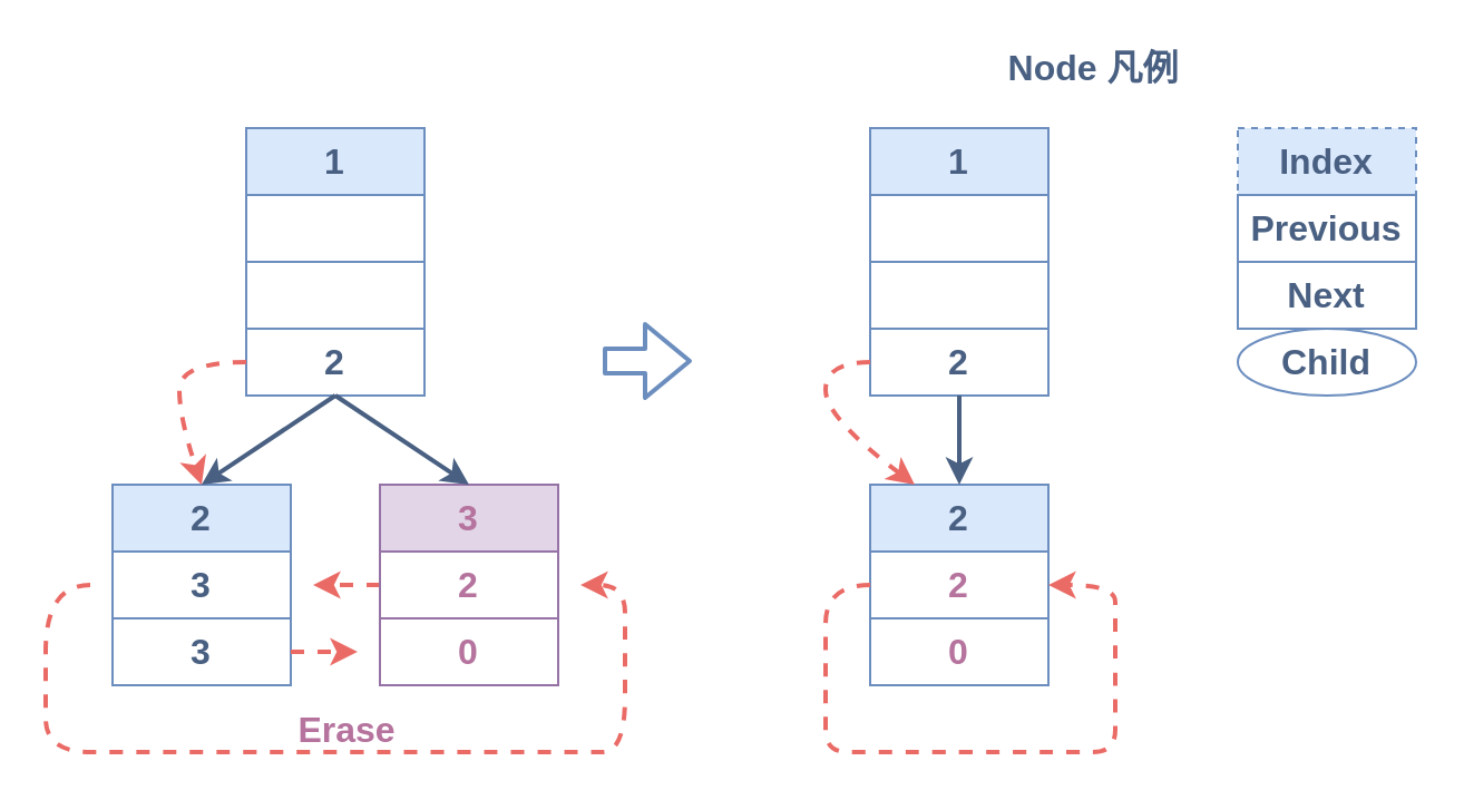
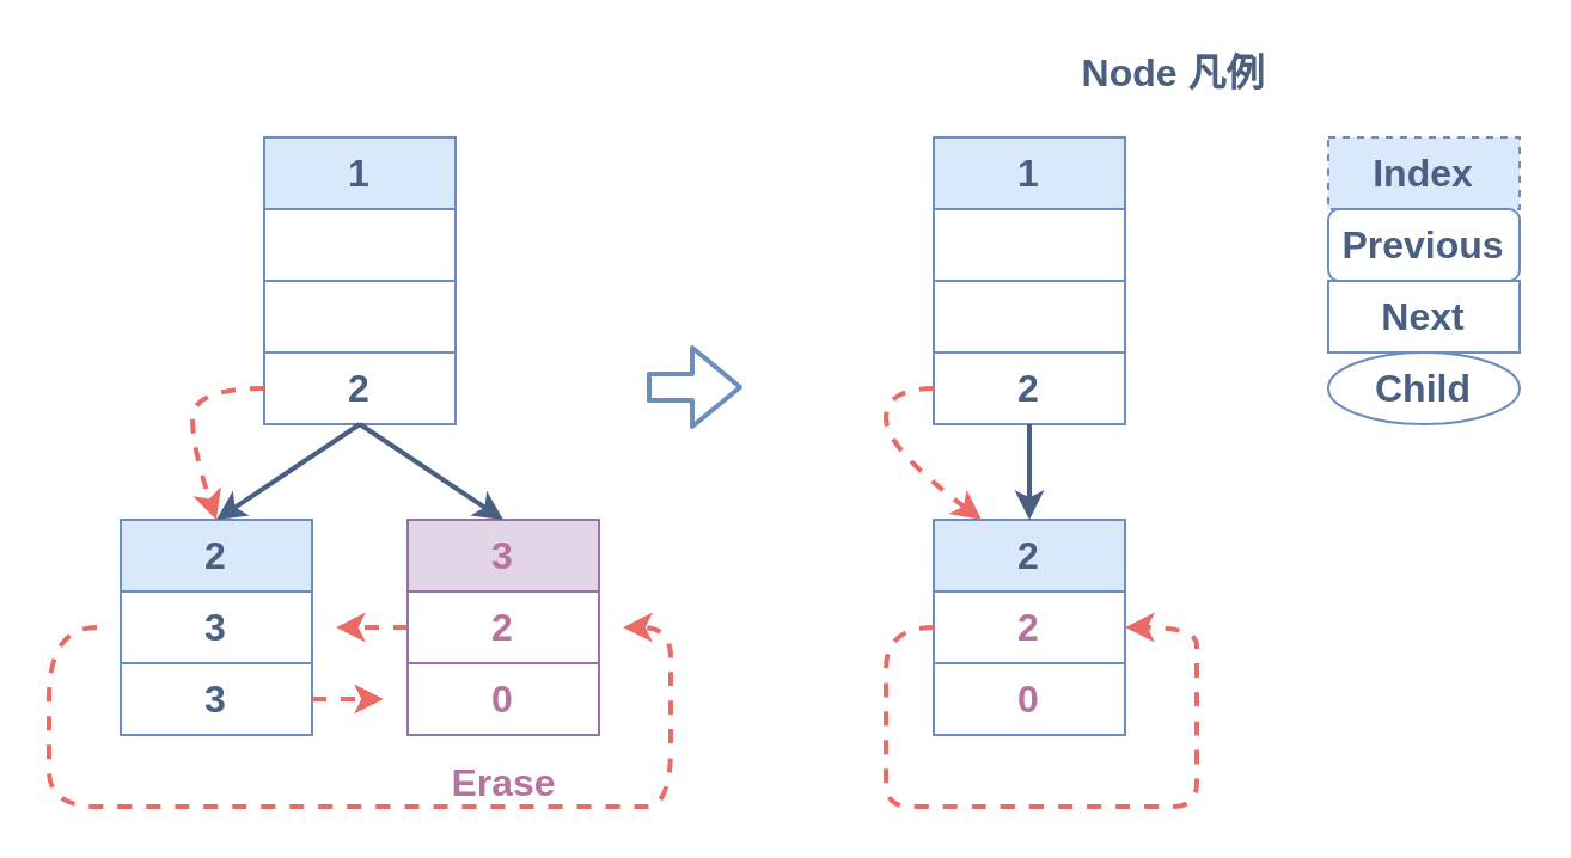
- <mxCell id="6" value="&lt;b&gt;&lt;font style=&quot;font-size: 16px&quot; color=&quot;#496082&quot;&gt;Previous&lt;/font&gt;&lt;/b&gt;" style="rounded=0;whiteSpace=wrap;html=1;fillColor=none;strokeColor=#6c8ebf;" parent="1" vertex="1"><mxGeometry x="555" y="87" width="80" height="30" as="geometry" /></mxCell>
+ <mxCell id="6" value="&lt;b&gt;&lt;font style=&quot;font-size: 16px&quot; color=&quot;#496082&quot;&gt;Previous&lt;/font&gt;&lt;/b&gt;" style="whiteSpace=wrap;html=1;fillColor=none;strokeColor=#6c8ebf;rounded=1;" parent="1" vertex="1"><mxGeometry x="555" y="87" width="80" height="30" as="geometry" /></mxCell>
- <mxCell id="31" value="&lt;b&gt;&lt;font color=&quot;#b5739d&quot; style=&quot;font-size: 16px&quot;&gt;Erase&lt;/font&gt;&lt;/b&gt;" style="text;html=1;align=center;verticalAlign=middle;resizable=0;points=[];autosize=1;" parent="1" vertex="1"><mxGeometry x="125" y="317" width="60" height="20" as="geometry" /></mxCell>
+ <mxCell id="31" value="&lt;b&gt;&lt;font color=&quot;#b5739d&quot; style=&quot;font-size: 16px&quot;&gt;Erase&lt;/font&gt;&lt;/b&gt;" style="text;html=1;align=center;verticalAlign=middle;resizable=0;points=[];autosize=1;" parent="1" vertex="1"><mxGeometry x="180" y="317" width="60" height="20" as="geometry" /></mxCell>
